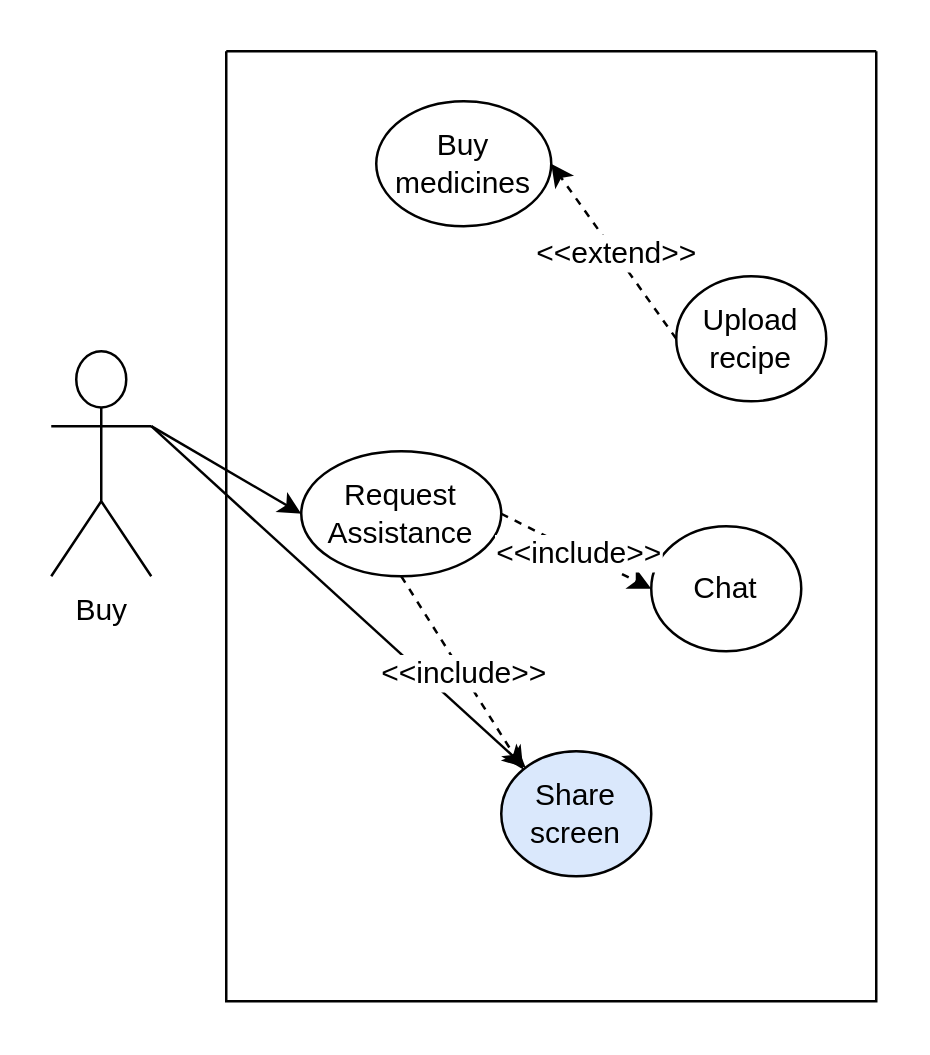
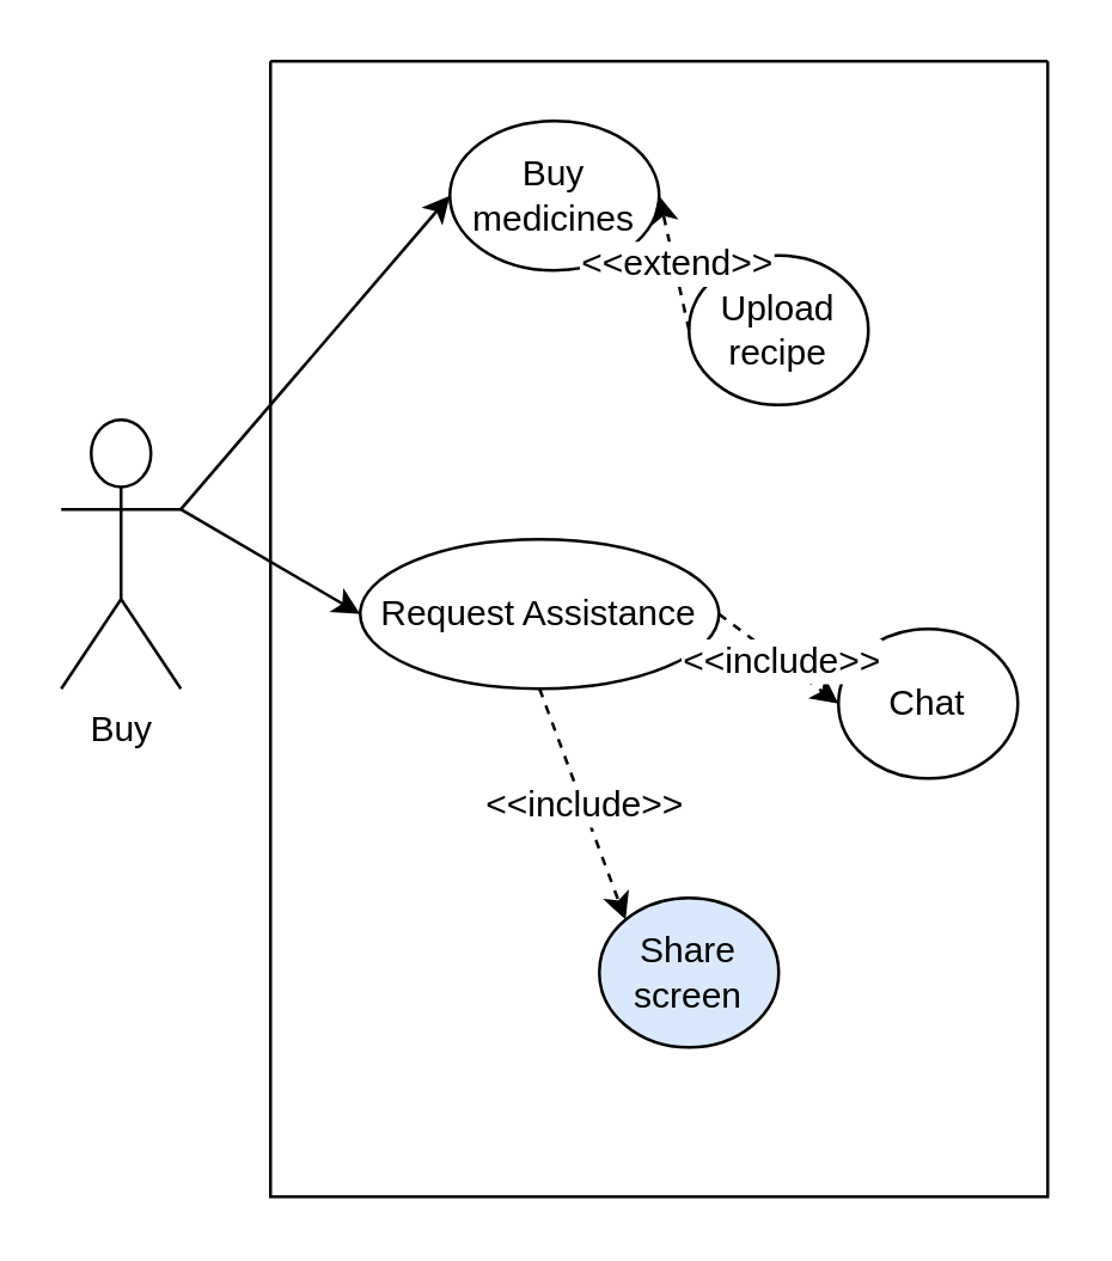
- <mxCell id="7" value="Upload recipe" style="ellipse;whiteSpace=wrap;html=1;" vertex="1" parent="6"><mxGeometry x="180" y="90" width="60" height="50" as="geometry" /></mxCell>
+ <mxCell id="7" value="Upload recipe" style="ellipse;whiteSpace=wrap;html=1;" vertex="1" parent="6"><mxGeometry x="140" y="65" width="60" height="50" as="geometry" /></mxCell>
- <mxCell id="8" value="Request Assistance" style="ellipse;whiteSpace=wrap;html=1;" vertex="1" parent="6"><mxGeometry x="30" y="160" width="80" height="50" as="geometry" /></mxCell>
+ <mxCell id="8" value="Request Assistance" style="ellipse;whiteSpace=wrap;html=1;" vertex="1" parent="6"><mxGeometry x="30" y="160" width="120" height="50" as="geometry" /></mxCell>
- <mxCell id="4" value="" style="endArrow=classic;html=1;rounded=0;exitX=1;exitY=0.333;exitDx=0;exitDy=0;exitPerimeter=0;" edge="1" parent="1" source="2" target="10"><mxGeometry width="50" height="50" relative="1" as="geometry"><mxPoint x="180" y="190" as="sourcePoint" /><mxPoint x="230" y="140" as="targetPoint" /></mxGeometry></mxCell>
+ <mxCell id="4" value="" style="endArrow=classic;html=1;rounded=0;exitX=1;exitY=0.333;exitDx=0;exitDy=0;exitPerimeter=0;entryX=0;entryY=0.5;entryDx=0;entryDy=0;" edge="1" parent="1" source="2" target="3"><mxGeometry width="50" height="50" relative="1" as="geometry"><mxPoint x="180" y="190" as="sourcePoint" /><mxPoint x="230" y="140" as="targetPoint" /></mxGeometry></mxCell>
- <mxCell id="9" value="Chat" style="ellipse;whiteSpace=wrap;html=1;" vertex="1" parent="6"><mxGeometry x="170" y="190" width="60" height="50" as="geometry" /></mxCell>
+ <mxCell id="9" value="Chat" style="ellipse;whiteSpace=wrap;html=1;" vertex="1" parent="6"><mxGeometry x="190" y="190" width="60" height="50" as="geometry" /></mxCell>
